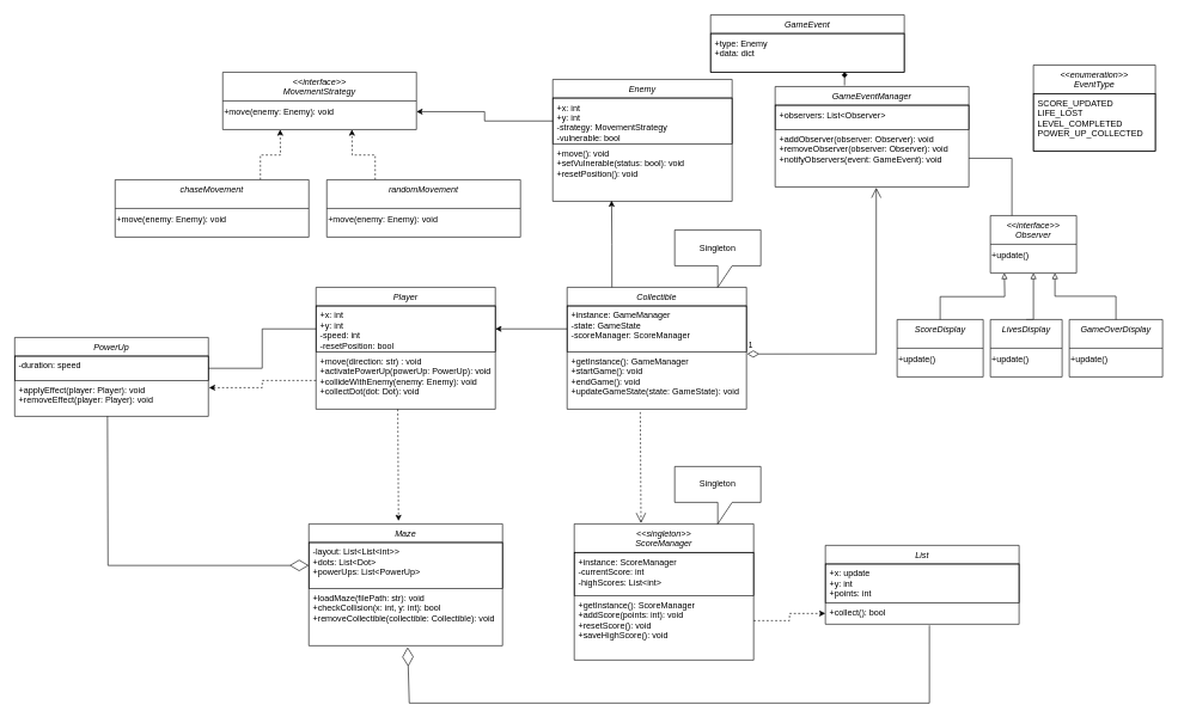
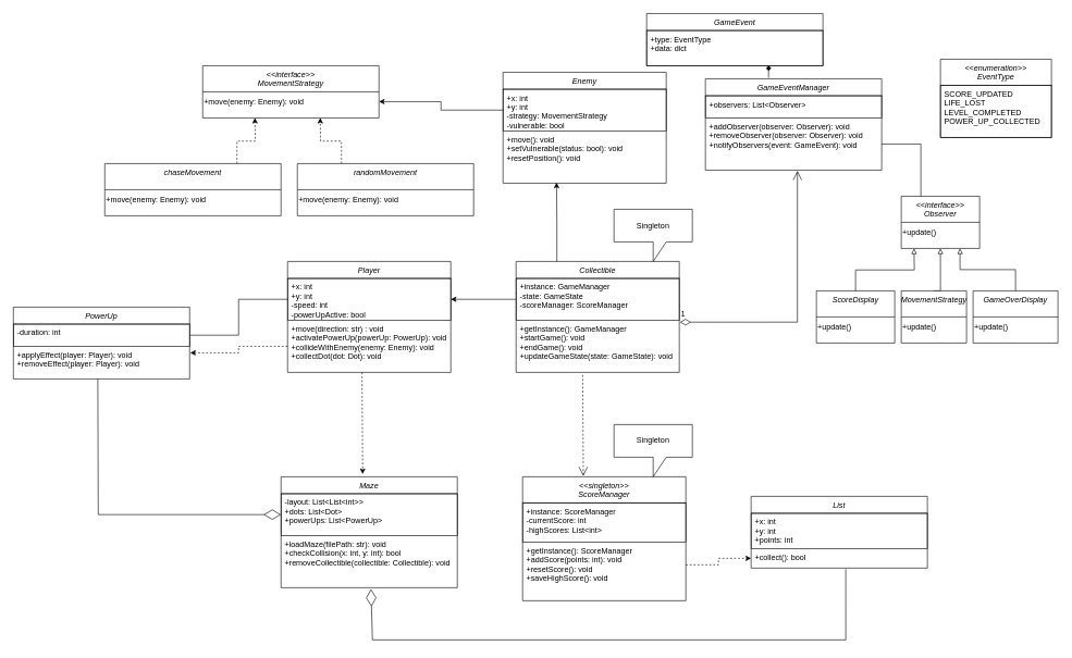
- <mxCell id="31" value="+type: Enemy&#10;+data: dict" style="text;align=left;verticalAlign=top;spacingLeft=4;spacingRight=4;overflow=hidden;rotatable=0;points=[[0,0.5],[1,0.5]];portConstraint=eastwest;strokeColor=default;" vertex="1" parent="30"><mxGeometry y="26" width="270" height="54" as="geometry" /></mxCell>
+ <mxCell id="31" value="+type: EventType&#10;+data: dict" style="text;align=left;verticalAlign=top;spacingLeft=4;spacingRight=4;overflow=hidden;rotatable=0;points=[[0,0.5],[1,0.5]];portConstraint=eastwest;strokeColor=default;" vertex="1" parent="30"><mxGeometry y="26" width="270" height="54" as="geometry" /></mxCell>
- <mxCell id="3" value="+x: int&#10;+y: int&#10;-speed: int&#10;-resetPosition: bool" style="text;align=left;verticalAlign=top;spacingLeft=4;spacingRight=4;overflow=hidden;rotatable=0;points=[[0,0.5],[1,0.5]];portConstraint=eastwest;strokeColor=default;" vertex="1" parent="2"><mxGeometry y="26" width="250" height="64" as="geometry" /></mxCell>
+ <mxCell id="3" value="+x: int&#10;+y: int&#10;-speed: int&#10;-powerUpActive: bool" style="text;align=left;verticalAlign=top;spacingLeft=4;spacingRight=4;overflow=hidden;rotatable=0;points=[[0,0.5],[1,0.5]];portConstraint=eastwest;strokeColor=default;" vertex="1" parent="2"><mxGeometry y="26" width="250" height="64" as="geometry" /></mxCell>
- <mxCell id="64" value="LivesDisplay" style="swimlane;fontStyle=2;align=center;verticalAlign=top;childLayout=stackLayout;horizontal=1;startSize=40;horizontalStack=0;resizeParent=1;resizeLast=0;collapsible=1;marginBottom=0;rounded=0;shadow=0;strokeWidth=1;" vertex="1" parent="1"><mxGeometry x="1380" y="445" width="100" height="80" as="geometry"><mxRectangle x="230" y="140" width="160" height="26" as="alternateBounds" /></mxGeometry></mxCell>
+ <mxCell id="64" value="MovementStrategy" style="swimlane;fontStyle=2;align=center;verticalAlign=top;childLayout=stackLayout;horizontal=1;startSize=40;horizontalStack=0;resizeParent=1;resizeLast=0;collapsible=1;marginBottom=0;rounded=0;shadow=0;strokeWidth=1;" vertex="1" parent="1"><mxGeometry x="1380" y="445" width="100" height="80" as="geometry"><mxRectangle x="230" y="140" width="160" height="26" as="alternateBounds" /></mxGeometry></mxCell>
- <mxCell id="24" value="-duration: speed" style="text;align=left;verticalAlign=top;spacingLeft=4;spacingRight=4;overflow=hidden;rotatable=0;points=[[0,0.5],[1,0.5]];portConstraint=eastwest;strokeColor=default;" vertex="1" parent="23"><mxGeometry y="26" width="270" height="34" as="geometry" /></mxCell>
+ <mxCell id="24" value="-duration: int" style="text;align=left;verticalAlign=top;spacingLeft=4;spacingRight=4;overflow=hidden;rotatable=0;points=[[0,0.5],[1,0.5]];portConstraint=eastwest;strokeColor=default;" vertex="1" parent="23"><mxGeometry y="26" width="270" height="34" as="geometry" /></mxCell>
- <mxCell id="12" value="+x: update&#10;+y: int&#10;+points: int" style="text;align=left;verticalAlign=top;spacingLeft=4;spacingRight=4;overflow=hidden;rotatable=0;points=[[0,0.5],[1,0.5]];portConstraint=eastwest;strokeColor=default;" vertex="1" parent="11"><mxGeometry y="26" width="270" height="54" as="geometry" /></mxCell>
+ <mxCell id="12" value="+x: int&#10;+y: int&#10;+points: int" style="text;align=left;verticalAlign=top;spacingLeft=4;spacingRight=4;overflow=hidden;rotatable=0;points=[[0,0.5],[1,0.5]];portConstraint=eastwest;strokeColor=default;" vertex="1" parent="11"><mxGeometry y="26" width="270" height="54" as="geometry" /></mxCell>
